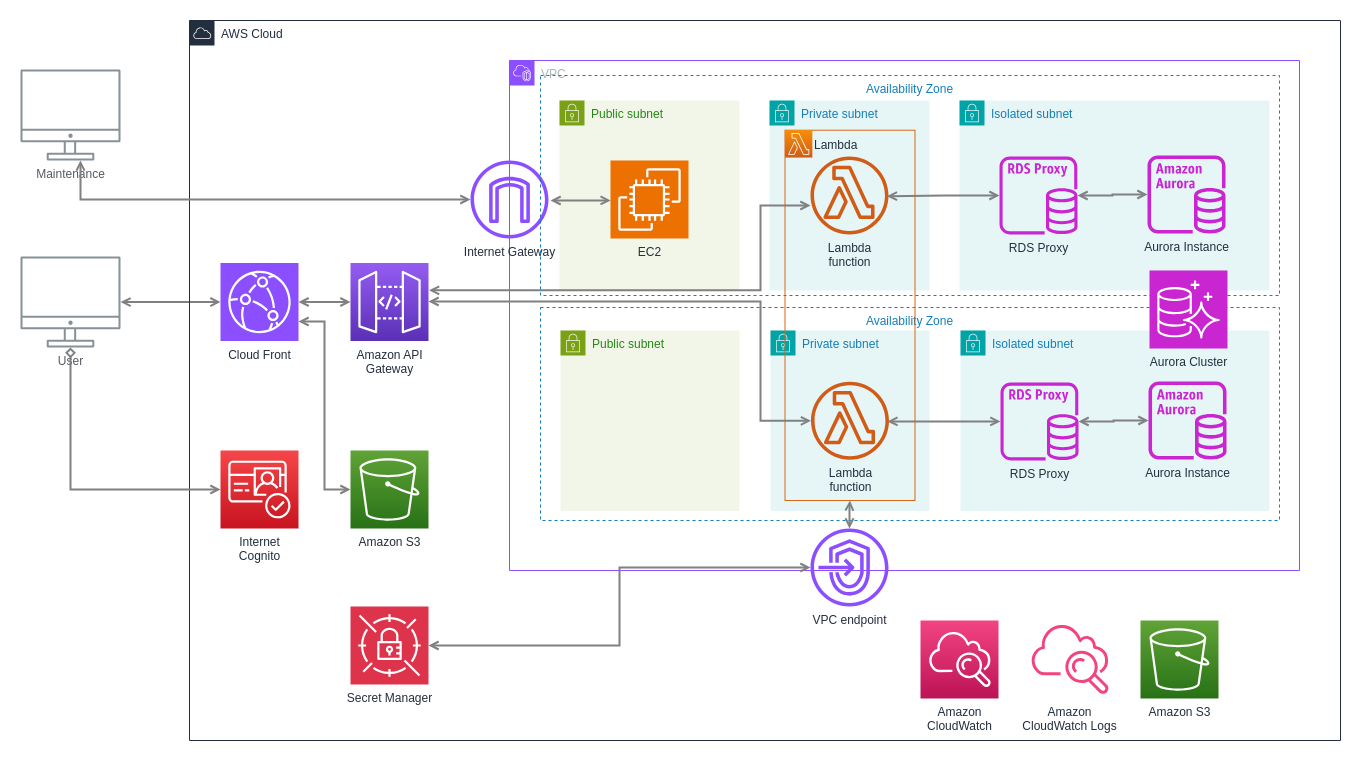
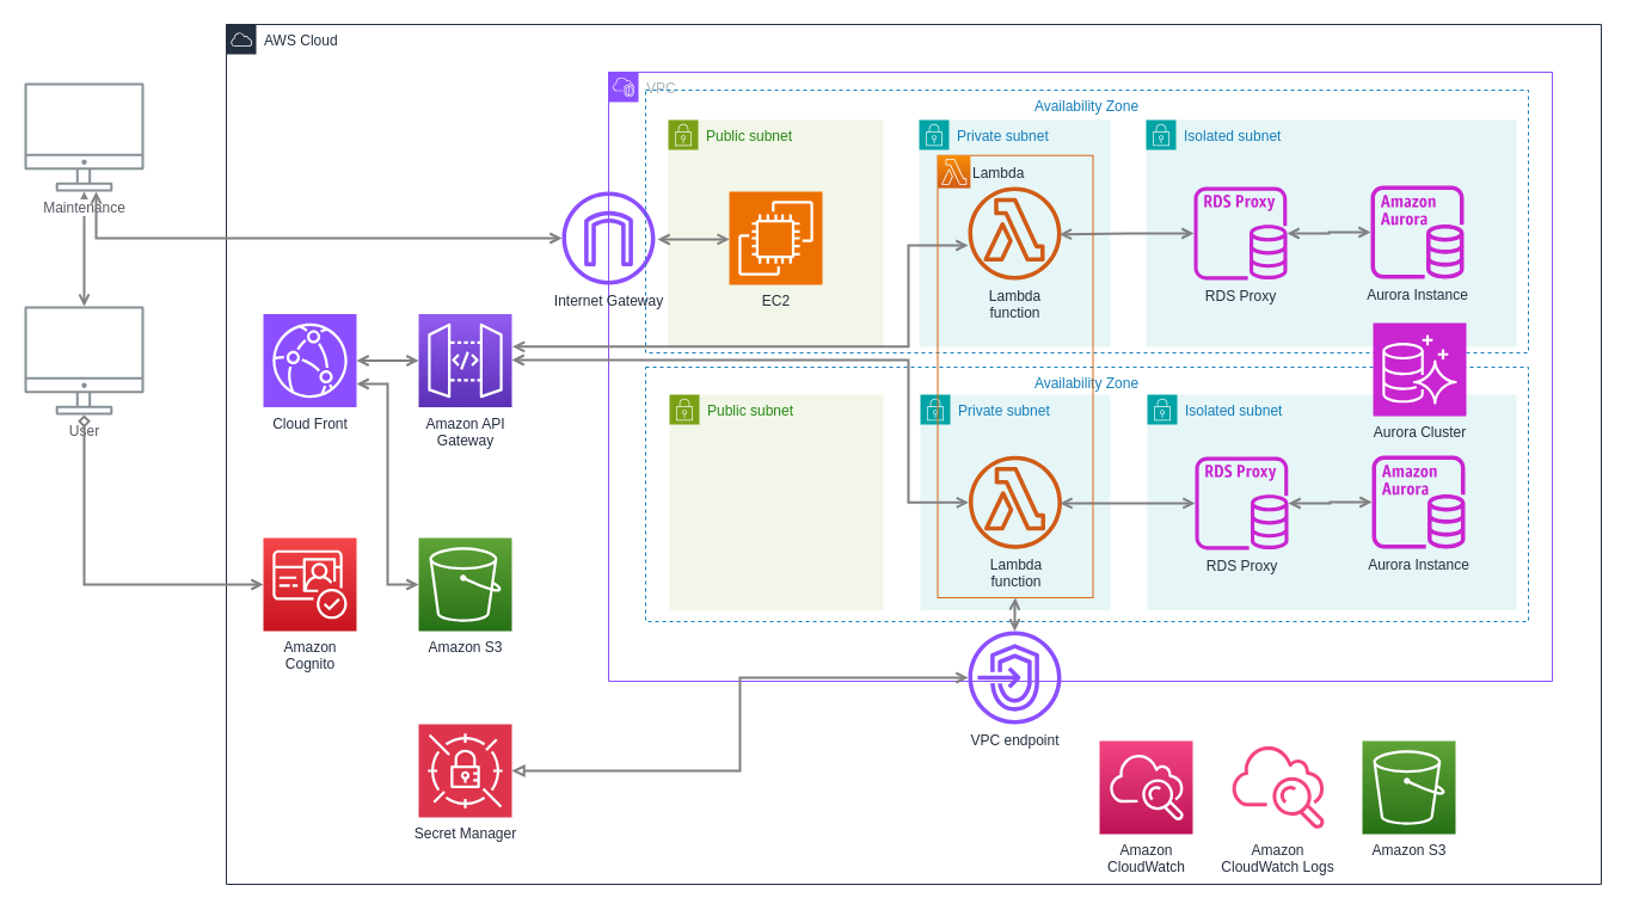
- <mxCell id="6" style="edgeStyle=orthogonalEdgeStyle;rounded=0;orthogonalLoop=1;jettySize=auto;html=1;startArrow=open;startFill=0;endArrow=open;endFill=0;strokeWidth=2;strokeColor=#808080;entryX=0;entryY=0.5;entryDx=0;entryDy=0;entryPerimeter=0;" parent="1" source="7" target="24" edge="1"><mxGeometry relative="1" as="geometry" /></mxCell>
+ <mxCell id="6" style="edgeStyle=orthogonalEdgeStyle;rounded=0;orthogonalLoop=1;jettySize=auto;html=1;startArrow=open;startFill=0;endArrow=open;endFill=0;strokeWidth=2;strokeColor=#808080;" parent="1" source="7" target="47" edge="1"><mxGeometry relative="1" as="geometry" /></mxCell>
- <mxCell id="25" value="Internet &lt;br&gt;Cognito" style="outlineConnect=0;fontColor=#232F3E;gradientColor=#F54749;gradientDirection=north;fillColor=#C7131F;strokeColor=#ffffff;dashed=0;verticalLabelPosition=bottom;verticalAlign=top;align=center;html=1;fontSize=12;fontStyle=0;aspect=fixed;shape=mxgraph.aws4.resourceIcon;resIcon=mxgraph.aws4.cognito;labelBackgroundColor=#ffffff;" parent="8" vertex="1"><mxGeometry x="31" y="430" width="78" height="78" as="geometry" /></mxCell>
+ <mxCell id="25" value="Amazon &lt;br&gt;Cognito" style="outlineConnect=0;fontColor=#232F3E;gradientColor=#F54749;gradientDirection=north;fillColor=#C7131F;strokeColor=#ffffff;dashed=0;verticalLabelPosition=bottom;verticalAlign=top;align=center;html=1;fontSize=12;fontStyle=0;aspect=fixed;shape=mxgraph.aws4.resourceIcon;resIcon=mxgraph.aws4.cognito;labelBackgroundColor=#ffffff;" parent="8" vertex="1"><mxGeometry x="31" y="430" width="78" height="78" as="geometry" /></mxCell>
- <mxCell id="33" style="edgeStyle=orthogonalEdgeStyle;rounded=0;orthogonalLoop=1;jettySize=auto;html=1;startArrow=open;startFill=0;endArrow=open;endFill=0;strokeWidth=2;strokeColor=#808080;entryX=1;entryY=0.5;entryDx=0;entryDy=0;entryPerimeter=0;" edge="1" parent="8" source="32" target="31"><mxGeometry relative="1" as="geometry"><mxPoint x="632" y="410" as="sourcePoint" /><mxPoint x="249" y="291" as="targetPoint" /><Array as="points" /></mxGeometry></mxCell>
+ <mxCell id="33" style="edgeStyle=orthogonalEdgeStyle;rounded=0;orthogonalLoop=1;jettySize=auto;html=1;startArrow=open;startFill=0;endArrow=block;endFill=0;strokeWidth=2;strokeColor=#808080;entryX=1;entryY=0.5;entryDx=0;entryDy=0;entryPerimeter=0;" edge="1" parent="8" source="32" target="31"><mxGeometry relative="1" as="geometry"><mxPoint x="632" y="410" as="sourcePoint" /><mxPoint x="249" y="291" as="targetPoint" /><Array as="points" /></mxGeometry></mxCell>
